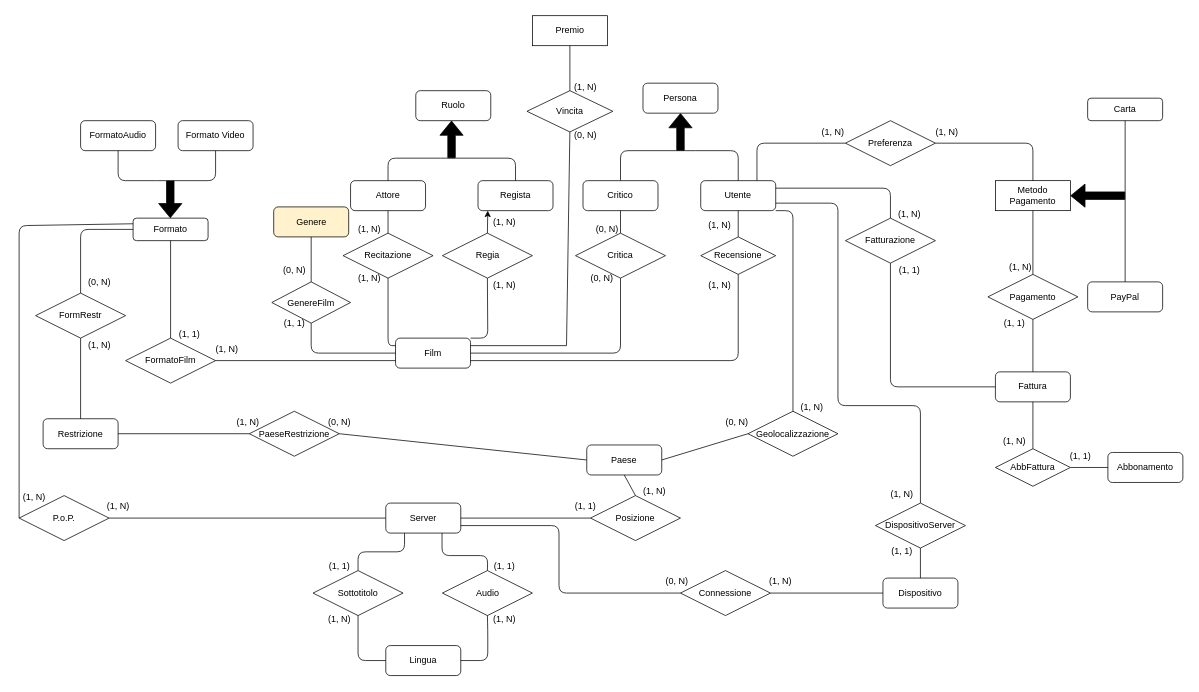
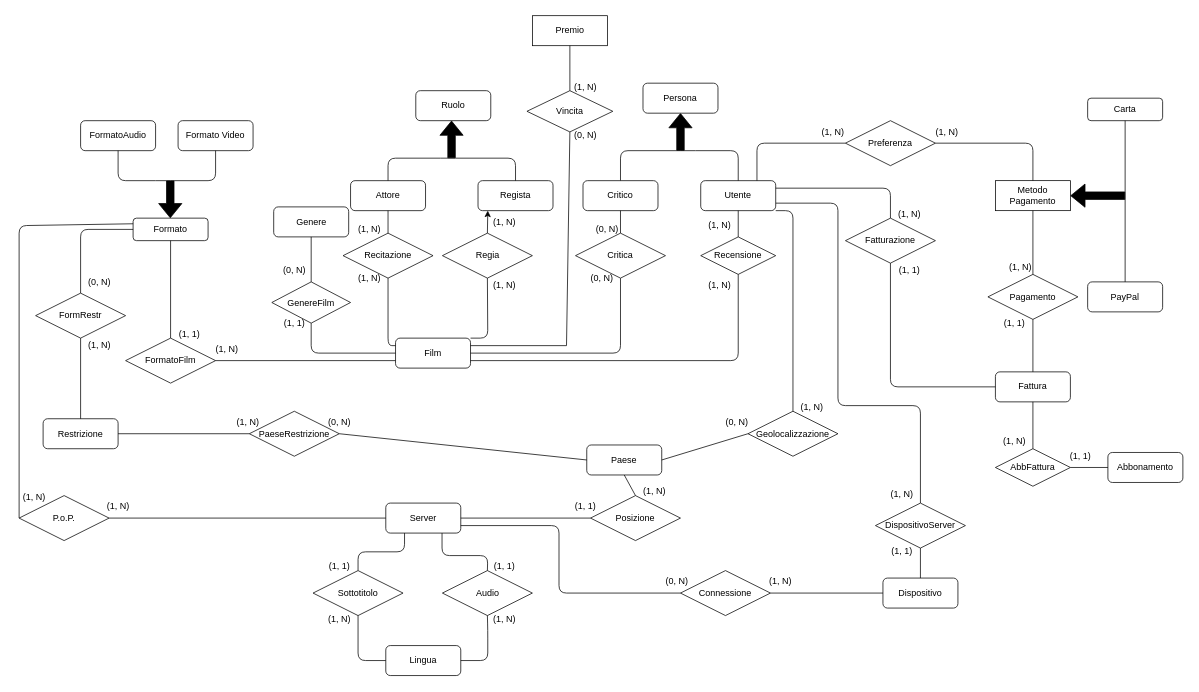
- <mxCell id="3" value="Genere" style="whiteSpace=wrap;html=1;align=center;rounded=1;fillColor=#fff2cc;" parent="1" vertex="1"><mxGeometry x="364.5" y="275" width="100" height="40" as="geometry" /></mxCell>
+ <mxCell id="3" value="Genere" style="whiteSpace=wrap;html=1;align=center;rounded=1;" parent="1" vertex="1"><mxGeometry x="364.5" y="275" width="100" height="40" as="geometry" /></mxCell>
